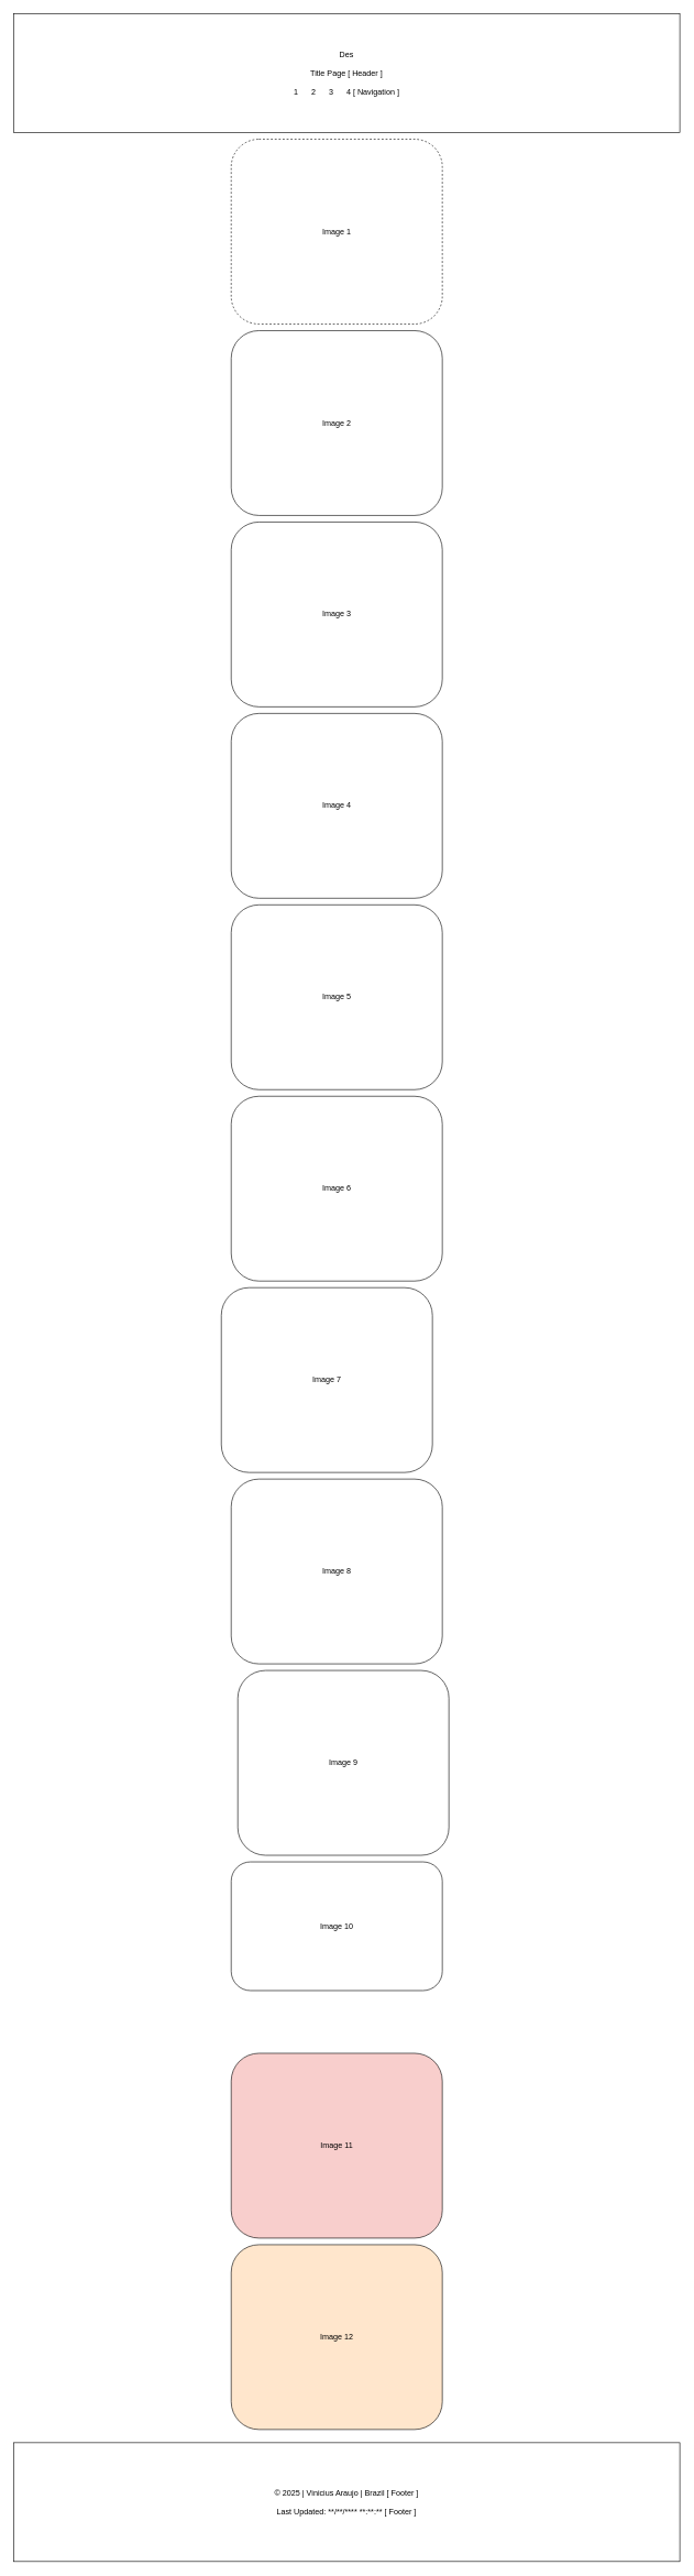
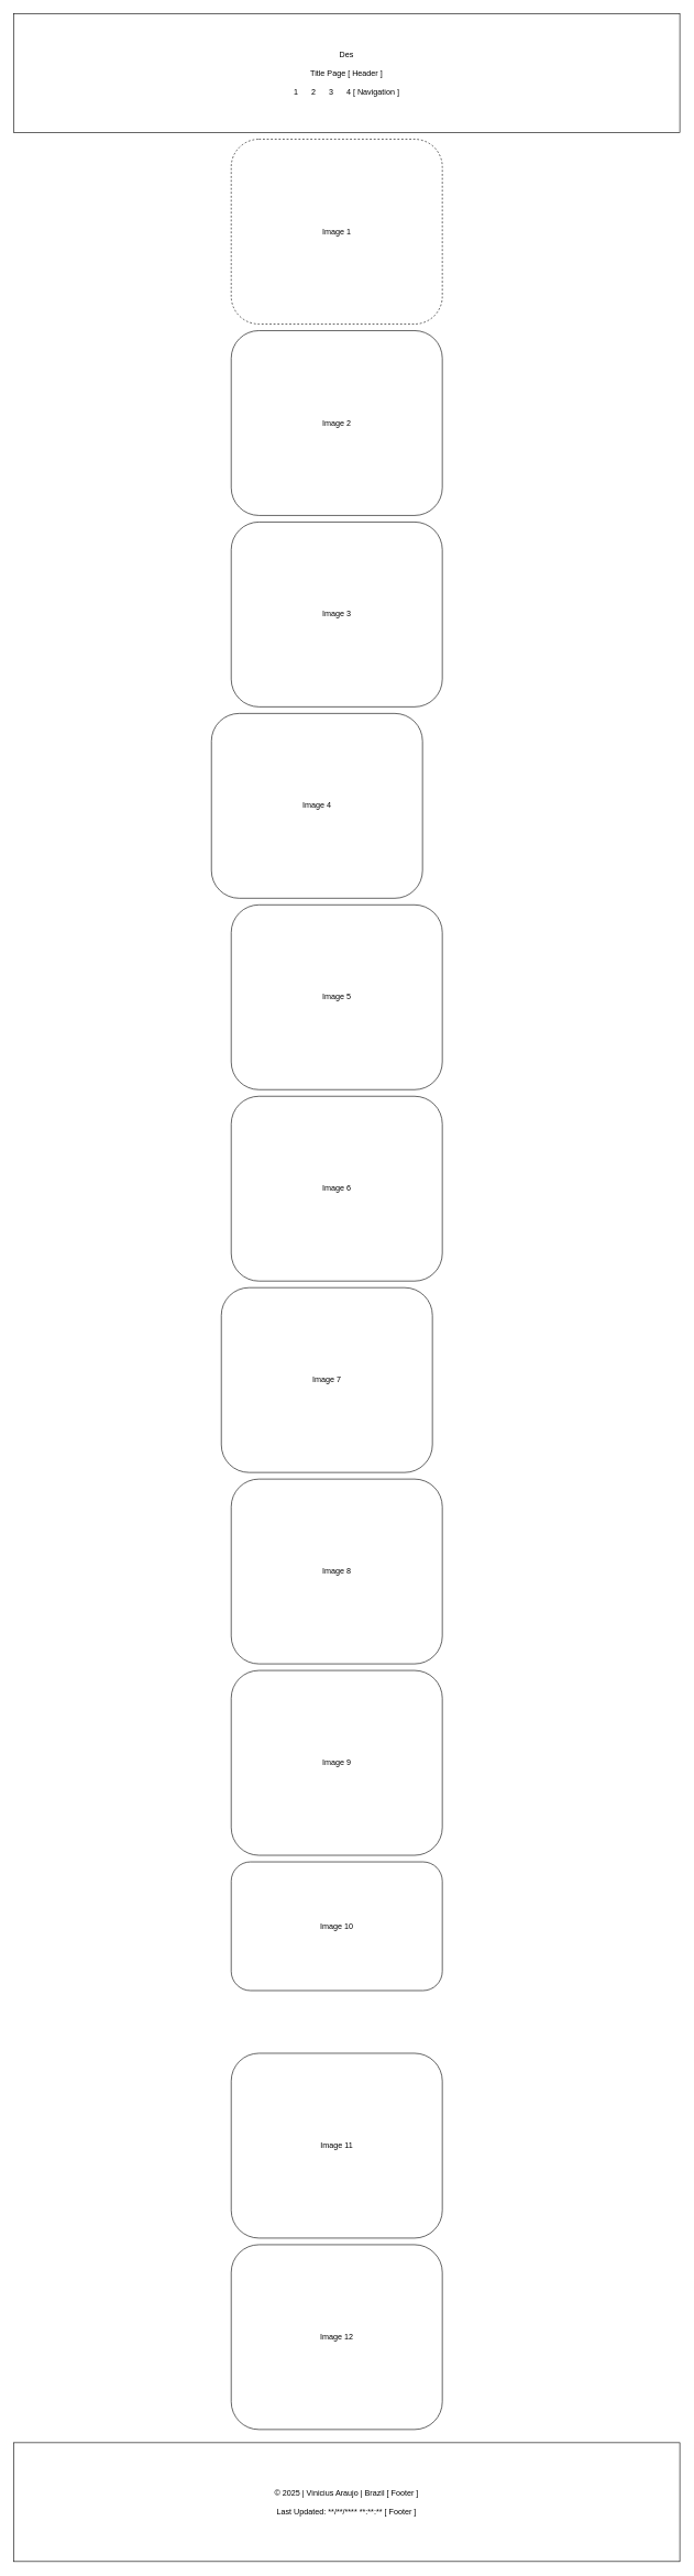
- <mxCell id="6" value="Image 4" style="rounded=1;whiteSpace=wrap;html=1;" vertex="1" parent="1"><mxGeometry x="350" y="1080" width="320" height="280" as="geometry" /></mxCell>
+ <mxCell id="6" value="Image 4" style="rounded=1;whiteSpace=wrap;html=1;" vertex="1" parent="1"><mxGeometry x="320" y="1080" width="320" height="280" as="geometry" /></mxCell>
- <mxCell id="11" value="Image 9" style="rounded=1;whiteSpace=wrap;html=1;" vertex="1" parent="1"><mxGeometry x="360" y="2530" width="320" height="280" as="geometry" /></mxCell>
+ <mxCell id="11" value="Image 9" style="rounded=1;whiteSpace=wrap;html=1;" vertex="1" parent="1"><mxGeometry x="350" y="2530" width="320" height="280" as="geometry" /></mxCell>
- <mxCell id="13" value="Image 11" style="rounded=1;whiteSpace=wrap;html=1;fillColor=#f8cecc;" vertex="1" parent="1"><mxGeometry x="350" y="3110" width="320" height="280" as="geometry" /></mxCell>
+ <mxCell id="13" value="Image 11" style="rounded=1;whiteSpace=wrap;html=1;" vertex="1" parent="1"><mxGeometry x="350" y="3110" width="320" height="280" as="geometry" /></mxCell>
- <mxCell id="14" value="Image 12" style="rounded=1;whiteSpace=wrap;html=1;fillColor=#ffe6cc;" vertex="1" parent="1"><mxGeometry x="350" y="3400" width="320" height="280" as="geometry" /></mxCell>
+ <mxCell id="14" value="Image 12" style="rounded=1;whiteSpace=wrap;html=1;" vertex="1" parent="1"><mxGeometry x="350" y="3400" width="320" height="280" as="geometry" /></mxCell>
